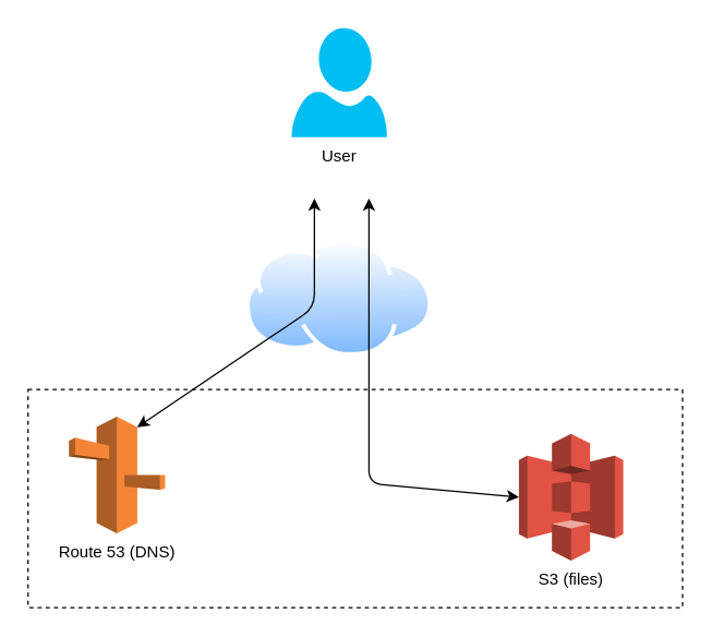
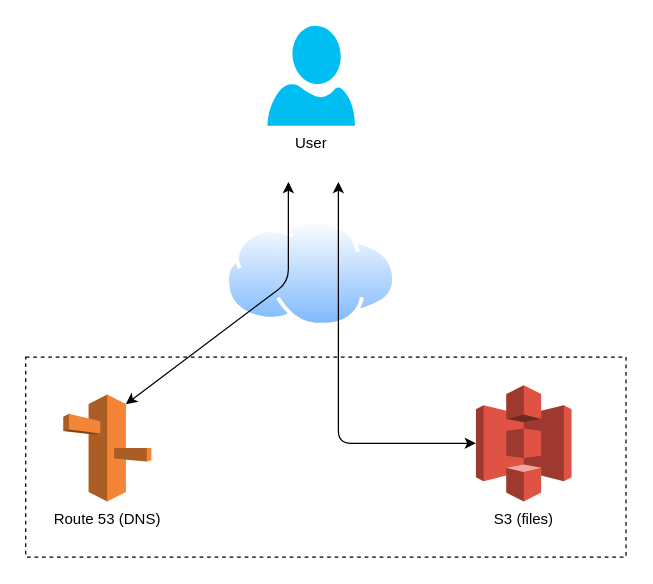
- <mxCell id="5" value="Route 53 (DNS)" style="outlineConnect=0;dashed=0;verticalLabelPosition=bottom;verticalAlign=top;align=center;html=1;shape=mxgraph.aws3.route_53;fillColor=#F58536;gradientColor=none;" vertex="1" parent="1"><mxGeometry x="50" y="305" width="70.5" height="85.5" as="geometry" /></mxCell>
+ <mxCell id="5" value="Route 53 (DNS)" style="outlineConnect=0;dashed=0;verticalLabelPosition=bottom;verticalAlign=top;align=center;html=1;shape=mxgraph.aws3.route_53;fillColor=#F58536;gradientColor=none;" vertex="1" parent="1"><mxGeometry x="50" y="315" width="70.5" height="85.5" as="geometry" /></mxCell>
- <mxCell id="3" value="S3 (files)" style="outlineConnect=0;dashed=0;verticalLabelPosition=bottom;verticalAlign=top;align=center;html=1;shape=mxgraph.aws3.s3;fillColor=#E05243;gradientColor=none;" vertex="1" parent="1"><mxGeometry x="380" y="317.5" width="76.5" height="93" as="geometry" /></mxCell>
+ <mxCell id="3" value="S3 (files)" style="outlineConnect=0;dashed=0;verticalLabelPosition=bottom;verticalAlign=top;align=center;html=1;shape=mxgraph.aws3.s3;fillColor=#E05243;gradientColor=none;" vertex="1" parent="1"><mxGeometry x="380" y="307.5" width="76.5" height="93" as="geometry" /></mxCell>
